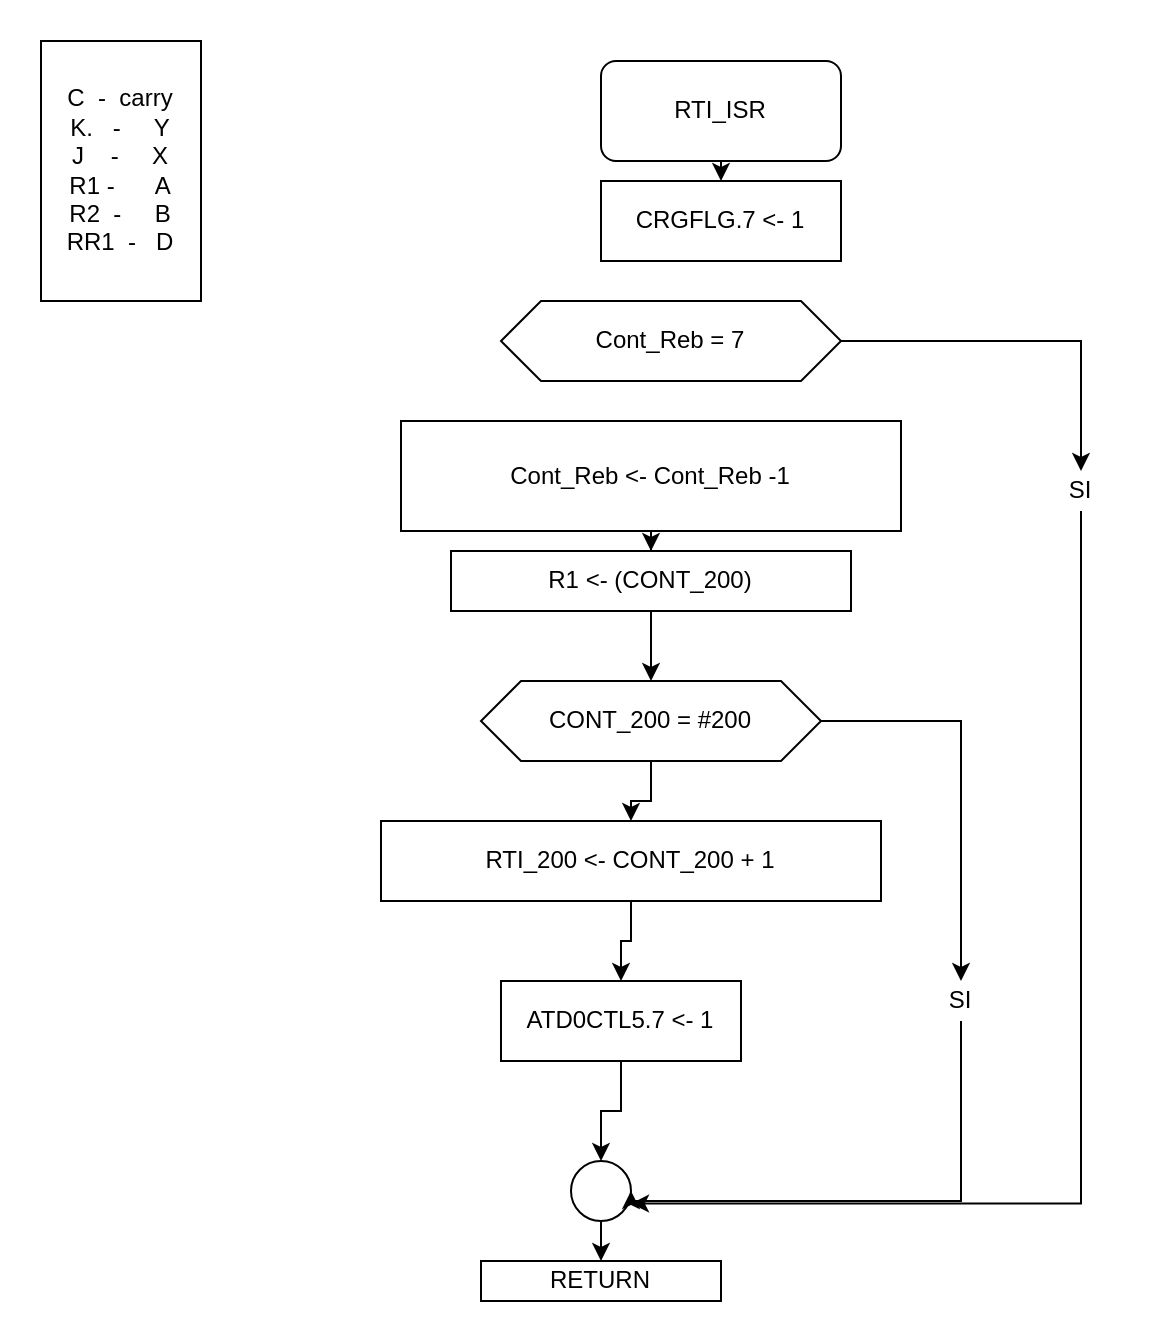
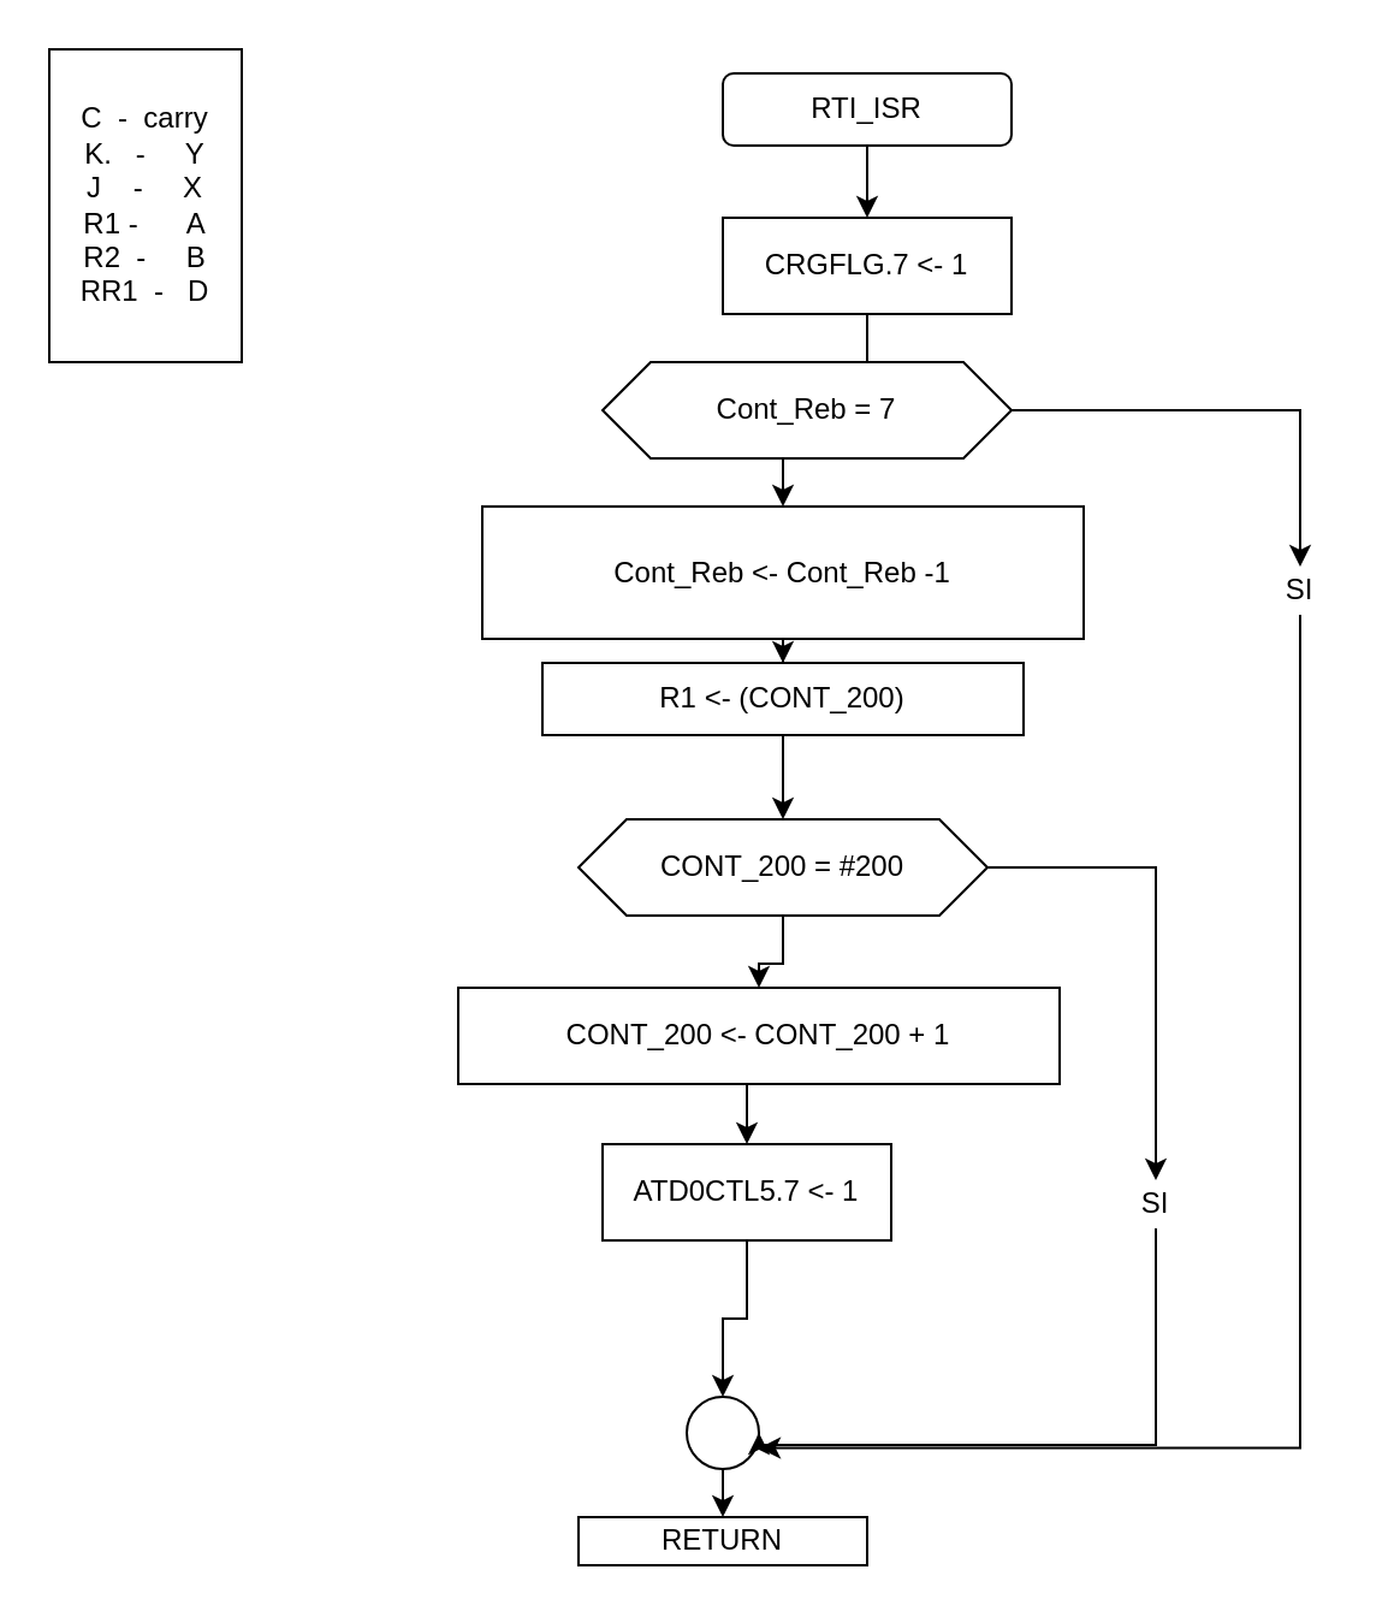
- <mxCell id="3" value="RTI_ISR" style="rounded=1;whiteSpace=wrap;html=1;" parent="1" vertex="1"><mxGeometry x="300" y="30" width="120" height="50" as="geometry" /></mxCell>
+ <mxCell id="3" value="RTI_ISR" style="rounded=1;whiteSpace=wrap;html=1;" parent="1" vertex="1"><mxGeometry x="300" y="30" width="120" height="30" as="geometry" /></mxCell>
+ <mxCell id="4" style="edgeStyle=orthogonalEdgeStyle;rounded=0;orthogonalLoop=1;jettySize=auto;html=1;exitX=0.5;exitY=1;exitDx=0;exitDy=0;entryX=0.5;entryY=0;entryDx=0;entryDy=0;" parent="1" source="5" target="7" edge="1"><mxGeometry relative="1" as="geometry" /></mxCell>
- <mxCell id="23" value="RTI_200&amp;nbsp;&amp;lt;-&amp;nbsp;CONT_200 + 1" style="rounded=0;whiteSpace=wrap;html=1;" vertex="1" parent="1"><mxGeometry x="190" y="410" width="250" height="40" as="geometry" /></mxCell>
+ <mxCell id="23" value="CONT_200&amp;nbsp;&amp;lt;-&amp;nbsp;CONT_200 + 1" style="rounded=0;whiteSpace=wrap;html=1;" vertex="1" parent="1"><mxGeometry x="190" y="410" width="250" height="40" as="geometry" /></mxCell>
- <mxCell id="27" value="ATD0CTL5.7 &amp;lt;- 1" style="rounded=0;whiteSpace=wrap;html=1;" vertex="1" parent="1"><mxGeometry x="250" y="490" width="120" height="40" as="geometry" /></mxCell>
+ <mxCell id="27" value="ATD0CTL5.7 &amp;lt;- 1" style="rounded=0;whiteSpace=wrap;html=1;" vertex="1" parent="1"><mxGeometry x="250" y="475" width="120" height="40" as="geometry" /></mxCell>
